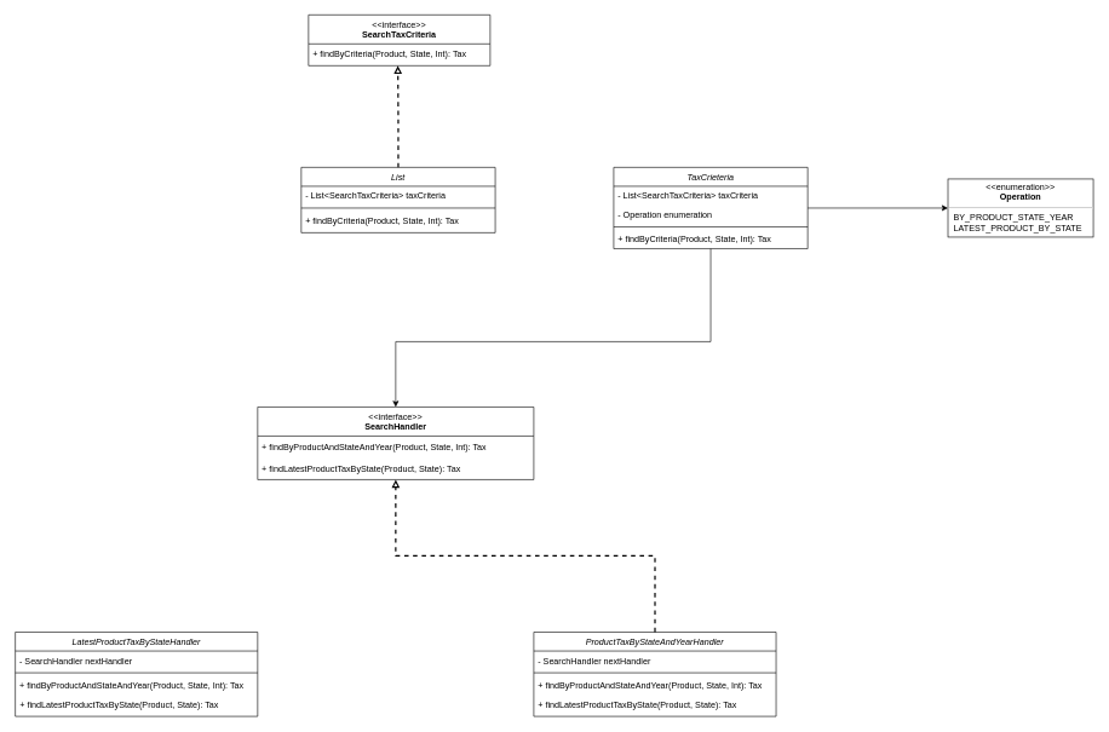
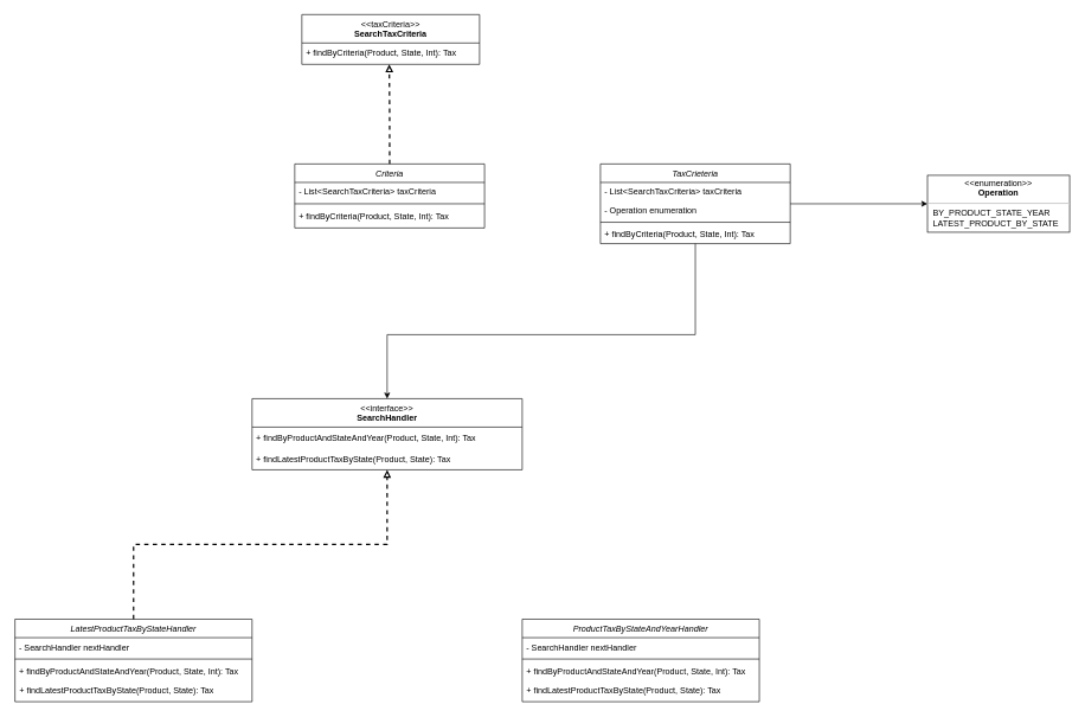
- <mxCell id="2" value="&amp;lt;&amp;lt;interface&amp;gt;&amp;gt;&lt;br&gt;&lt;b&gt;SearchTaxCriteria&lt;/b&gt;" style="swimlane;fontStyle=0;align=center;verticalAlign=top;childLayout=stackLayout;horizontal=1;startSize=40;horizontalStack=0;resizeParent=1;resizeParentMax=0;resizeLast=0;collapsible=0;marginBottom=0;html=1;whiteSpace=wrap;" parent="1" vertex="1"><mxGeometry x="424" y="20" width="250" height="70" as="geometry" /></mxCell>
+ <mxCell id="2" value="&amp;lt;&amp;lt;taxCriteria&amp;gt;&amp;gt;&lt;br&gt;&lt;b&gt;SearchTaxCriteria&lt;/b&gt;" style="swimlane;fontStyle=0;align=center;verticalAlign=top;childLayout=stackLayout;horizontal=1;startSize=40;horizontalStack=0;resizeParent=1;resizeParentMax=0;resizeLast=0;collapsible=0;marginBottom=0;html=1;whiteSpace=wrap;" parent="1" vertex="1"><mxGeometry x="424" y="20" width="250" height="70" as="geometry" /></mxCell>
- <mxCell id="4" value="List" style="swimlane;fontStyle=2;align=center;verticalAlign=top;childLayout=stackLayout;horizontal=1;startSize=26;horizontalStack=0;resizeParent=1;resizeLast=0;collapsible=1;marginBottom=0;rounded=0;shadow=0;strokeWidth=1;" vertex="1" parent="1"><mxGeometry x="414" y="230" width="267" height="90" as="geometry"><mxRectangle x="230" y="140" width="160" height="26" as="alternateBounds" /></mxGeometry></mxCell>
+ <mxCell id="4" value="Criteria" style="swimlane;fontStyle=2;align=center;verticalAlign=top;childLayout=stackLayout;horizontal=1;startSize=26;horizontalStack=0;resizeParent=1;resizeLast=0;collapsible=1;marginBottom=0;rounded=0;shadow=0;strokeWidth=1;" vertex="1" parent="1"><mxGeometry x="414" y="230" width="267" height="90" as="geometry"><mxRectangle x="230" y="140" width="160" height="26" as="alternateBounds" /></mxGeometry></mxCell>
+ <mxCell id="17" style="edgeStyle=orthogonalEdgeStyle;rounded=0;orthogonalLoop=1;jettySize=auto;html=1;dashed=1;endArrow=block;endFill=0;strokeWidth=2;" edge="1" parent="1" source="12" target="9"><mxGeometry relative="1" as="geometry"><mxPoint x="484" y="730" as="targetPoint" /></mxGeometry></mxCell>
- <mxCell id="30" style="edgeStyle=orthogonalEdgeStyle;rounded=0;orthogonalLoop=1;jettySize=auto;html=1;dashed=1;endArrow=block;endFill=0;strokeWidth=2;" edge="1" parent="1" source="25" target="9"><mxGeometry relative="1" as="geometry"><mxPoint x="960.5" y="660" as="targetPoint" /></mxGeometry></mxCell>
